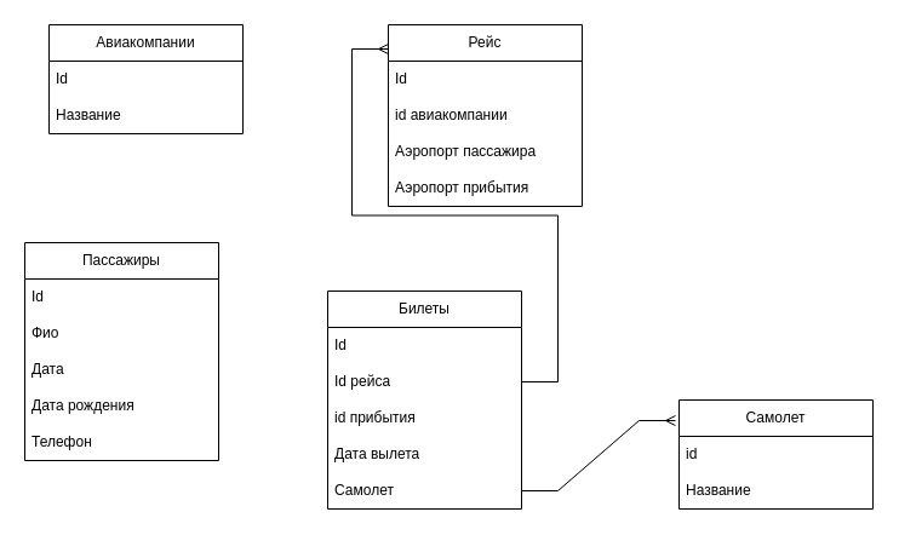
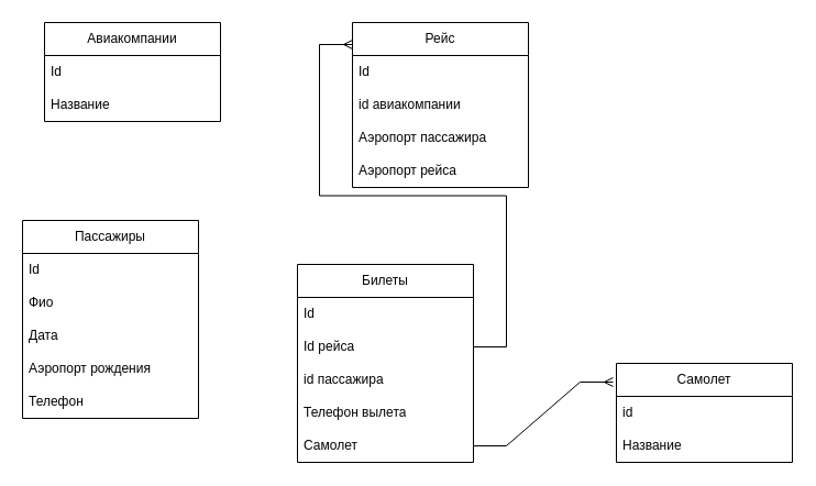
- <mxCell id="15" value="Аэропорт прибытия" style="text;strokeColor=none;fillColor=none;align=left;verticalAlign=middle;spacingLeft=4;spacingRight=4;overflow=hidden;points=[[0,0.5],[1,0.5]];portConstraint=eastwest;rotatable=0;whiteSpace=wrap;html=1;" vertex="1" parent="11"><mxGeometry y="120" width="160" height="30" as="geometry" /></mxCell>
+ <mxCell id="15" value="Аэропорт рейса" style="text;strokeColor=none;fillColor=none;align=left;verticalAlign=middle;spacingLeft=4;spacingRight=4;overflow=hidden;points=[[0,0.5],[1,0.5]];portConstraint=eastwest;rotatable=0;whiteSpace=wrap;html=1;" vertex="1" parent="11"><mxGeometry y="120" width="160" height="30" as="geometry" /></mxCell>
- <mxCell id="9" value="Дата рождения" style="text;strokeColor=none;fillColor=none;align=left;verticalAlign=middle;spacingLeft=4;spacingRight=4;overflow=hidden;points=[[0,0.5],[1,0.5]];portConstraint=eastwest;rotatable=0;whiteSpace=wrap;html=1;" vertex="1" parent="5"><mxGeometry y="120" width="160" height="30" as="geometry" /></mxCell>
+ <mxCell id="9" value="Аэропорт рождения" style="text;strokeColor=none;fillColor=none;align=left;verticalAlign=middle;spacingLeft=4;spacingRight=4;overflow=hidden;points=[[0,0.5],[1,0.5]];portConstraint=eastwest;rotatable=0;whiteSpace=wrap;html=1;" vertex="1" parent="5"><mxGeometry y="120" width="160" height="30" as="geometry" /></mxCell>
- <mxCell id="19" value="id прибытия" style="text;strokeColor=none;fillColor=none;align=left;verticalAlign=middle;spacingLeft=4;spacingRight=4;overflow=hidden;points=[[0,0.5],[1,0.5]];portConstraint=eastwest;rotatable=0;whiteSpace=wrap;html=1;" vertex="1" parent="16"><mxGeometry y="90" width="160" height="30" as="geometry" /></mxCell>
+ <mxCell id="19" value="id пассажира" style="text;strokeColor=none;fillColor=none;align=left;verticalAlign=middle;spacingLeft=4;spacingRight=4;overflow=hidden;points=[[0,0.5],[1,0.5]];portConstraint=eastwest;rotatable=0;whiteSpace=wrap;html=1;" vertex="1" parent="16"><mxGeometry y="90" width="160" height="30" as="geometry" /></mxCell>
- <mxCell id="20" value="Дата вылета" style="text;strokeColor=none;fillColor=none;align=left;verticalAlign=middle;spacingLeft=4;spacingRight=4;overflow=hidden;points=[[0,0.5],[1,0.5]];portConstraint=eastwest;rotatable=0;whiteSpace=wrap;html=1;" vertex="1" parent="16"><mxGeometry y="120" width="160" height="30" as="geometry" /></mxCell>
+ <mxCell id="20" value="Телефон вылета" style="text;strokeColor=none;fillColor=none;align=left;verticalAlign=middle;spacingLeft=4;spacingRight=4;overflow=hidden;points=[[0,0.5],[1,0.5]];portConstraint=eastwest;rotatable=0;whiteSpace=wrap;html=1;" vertex="1" parent="16"><mxGeometry y="120" width="160" height="30" as="geometry" /></mxCell>
